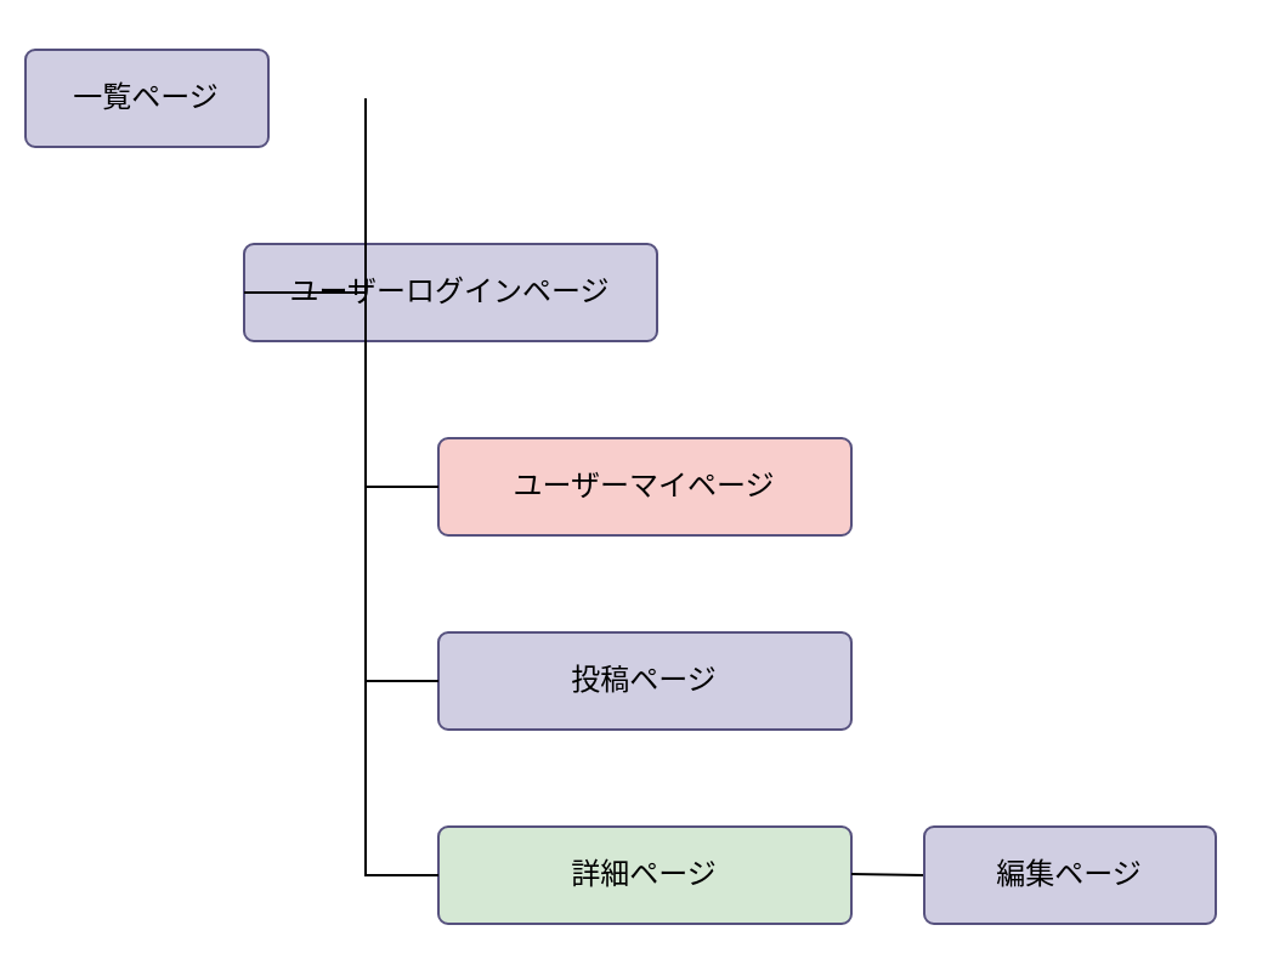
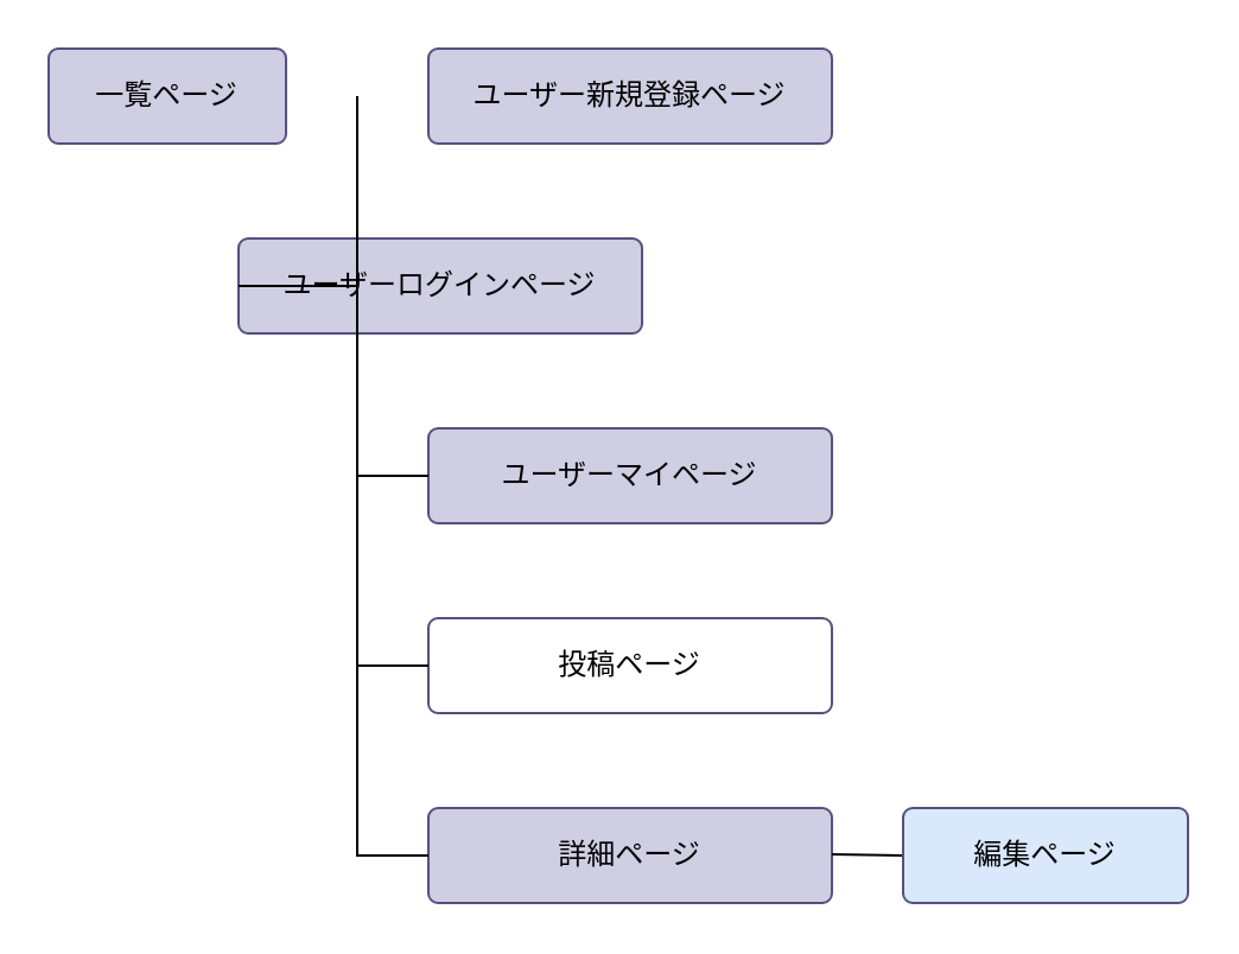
- <mxCell id="2" value="一覧ページ" style="rounded=1;arcSize=10;whiteSpace=wrap;html=1;align=center;fillColor=#d0cee2;strokeColor=#56517e;fontColor=#000000;" vertex="1" parent="1"><mxGeometry x="10" y="20" width="100" height="40" as="geometry" /></mxCell>
+ <mxCell id="2" value="一覧ページ" style="rounded=1;arcSize=10;whiteSpace=wrap;html=1;align=center;fillColor=#d0cee2;strokeColor=#56517e;fontColor=#000000;" vertex="1" parent="1"><mxGeometry x="20" y="20" width="100" height="40" as="geometry" /></mxCell>
+ <mxCell id="3" value="ユーザー新規登録ページ" style="rounded=1;arcSize=10;whiteSpace=wrap;html=1;align=center;fillColor=#d0cee2;strokeColor=#56517e;fontColor=#000000;" vertex="1" parent="1"><mxGeometry x="180" y="20" width="170" height="40" as="geometry" /></mxCell>
- <mxCell id="5" value="ユーザーマイページ" style="rounded=1;arcSize=10;whiteSpace=wrap;html=1;align=center;fillColor=#f8cecc;strokeColor=#56517e;fontColor=#000000;" vertex="1" parent="1"><mxGeometry x="180" y="180" width="170" height="40" as="geometry" /></mxCell>
+ <mxCell id="5" value="ユーザーマイページ" style="rounded=1;arcSize=10;whiteSpace=wrap;html=1;align=center;fillColor=#d0cee2;strokeColor=#56517e;fontColor=#000000;" vertex="1" parent="1"><mxGeometry x="180" y="180" width="170" height="40" as="geometry" /></mxCell>
- <mxCell id="6" value="投稿ページ" style="rounded=1;arcSize=10;whiteSpace=wrap;html=1;align=center;fillColor=#d0cee2;strokeColor=#56517e;fontColor=#000000;" vertex="1" parent="1"><mxGeometry x="180" y="260" width="170" height="40" as="geometry" /></mxCell>
+ <mxCell id="6" value="投稿ページ" style="rounded=1;arcSize=10;whiteSpace=wrap;html=1;align=center;fillColor=#ffffff;strokeColor=#56517e;fontColor=#000000;" vertex="1" parent="1"><mxGeometry x="180" y="260" width="170" height="40" as="geometry" /></mxCell>
- <mxCell id="7" value="詳細ページ" style="rounded=1;arcSize=10;whiteSpace=wrap;html=1;align=center;fillColor=#d5e8d4;strokeColor=#56517e;fontColor=#000000;" vertex="1" parent="1"><mxGeometry x="180" y="340" width="170" height="40" as="geometry" /></mxCell>
+ <mxCell id="7" value="詳細ページ" style="rounded=1;arcSize=10;whiteSpace=wrap;html=1;align=center;fillColor=#d0cee2;strokeColor=#56517e;fontColor=#000000;" vertex="1" parent="1"><mxGeometry x="180" y="340" width="170" height="40" as="geometry" /></mxCell>
- <mxCell id="13" value="編集ページ" style="rounded=1;arcSize=10;whiteSpace=wrap;html=1;align=center;fillColor=#d0cee2;strokeColor=#56517e;fontColor=#000000;" vertex="1" parent="1"><mxGeometry x="380" y="340" width="120" height="40" as="geometry" /></mxCell>
+ <mxCell id="13" value="編集ページ" style="rounded=1;arcSize=10;whiteSpace=wrap;html=1;align=center;fillColor=#dae8fc;strokeColor=#56517e;fontColor=#000000;" vertex="1" parent="1"><mxGeometry x="380" y="340" width="120" height="40" as="geometry" /></mxCell>
